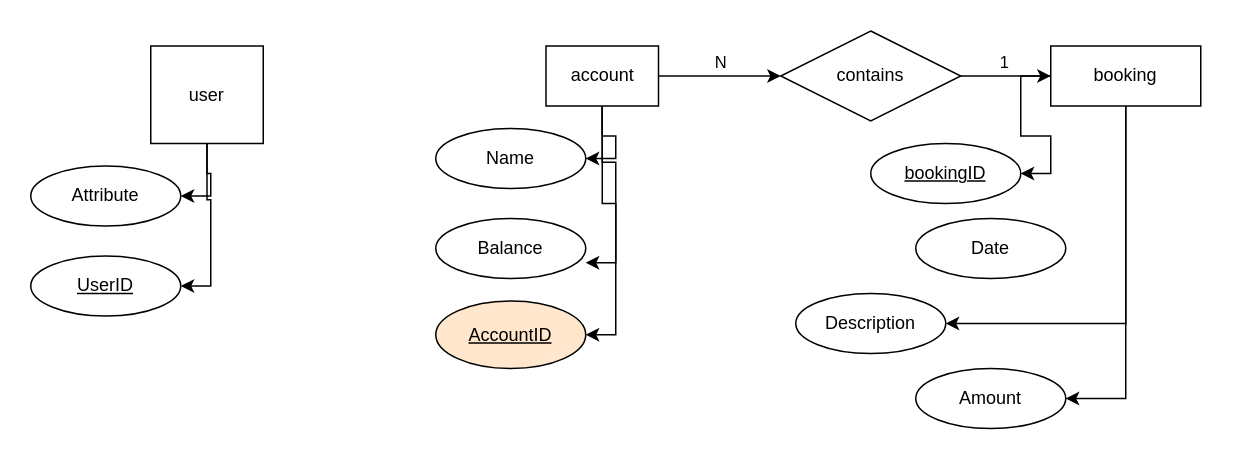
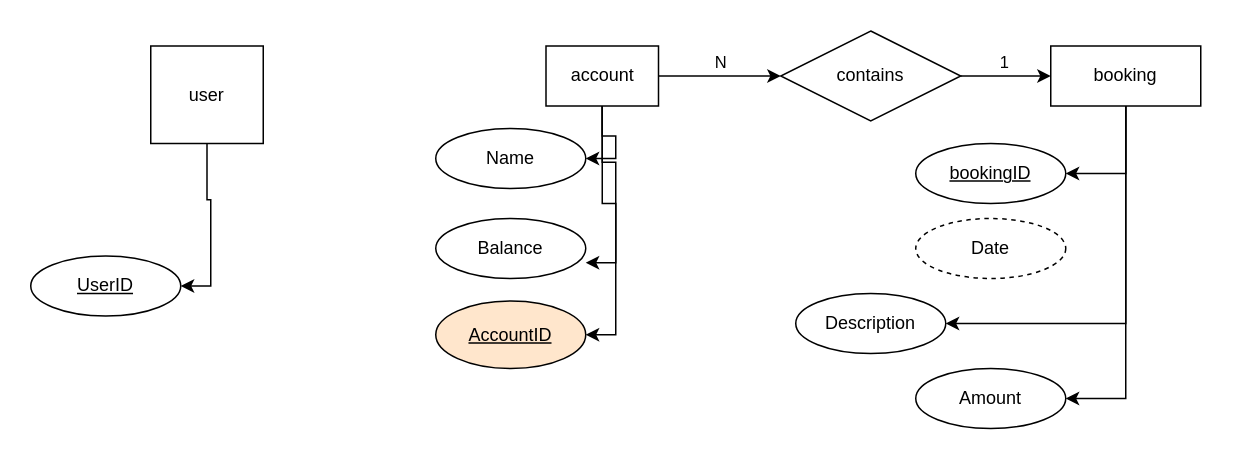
- <mxCell id="21" value="bookingID" style="ellipse;whiteSpace=wrap;html=1;align=center;fontStyle=4;" vertex="1" parent="1"><mxGeometry x="580" y="95" width="100" height="40" as="geometry" /></mxCell>
+ <mxCell id="21" value="bookingID" style="ellipse;whiteSpace=wrap;html=1;align=center;fontStyle=4;" vertex="1" parent="1"><mxGeometry x="610" y="95" width="100" height="40" as="geometry" /></mxCell>
- <mxCell id="3" style="edgeStyle=orthogonalEdgeStyle;rounded=0;orthogonalLoop=1;jettySize=auto;html=1;entryX=1;entryY=0.5;entryDx=0;entryDy=0;" edge="1" parent="1" source="4" target="18"><mxGeometry relative="1" as="geometry" /></mxCell>
- <mxCell id="18" value="Attribute" style="ellipse;whiteSpace=wrap;html=1;align=center;" vertex="1" parent="1"><mxGeometry x="20" y="110" width="100" height="40" as="geometry" /></mxCell>
- <mxCell id="22" value="Date" style="ellipse;whiteSpace=wrap;html=1;align=center;" vertex="1" parent="1"><mxGeometry x="610" y="145" width="100" height="40" as="geometry" /></mxCell>
+ <mxCell id="22" value="Date" style="ellipse;whiteSpace=wrap;html=1;align=center;dashed=1;" vertex="1" parent="1"><mxGeometry x="610" y="145" width="100" height="40" as="geometry" /></mxCell>
